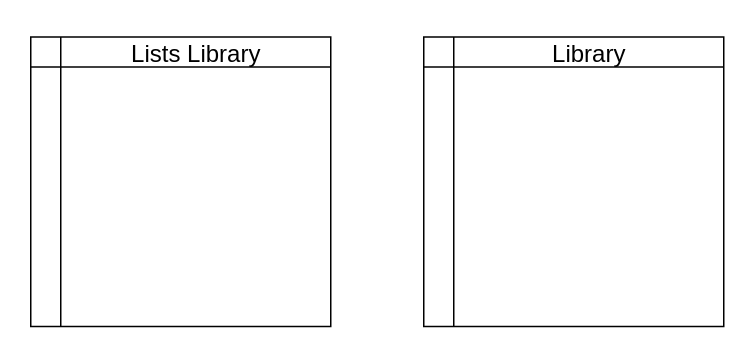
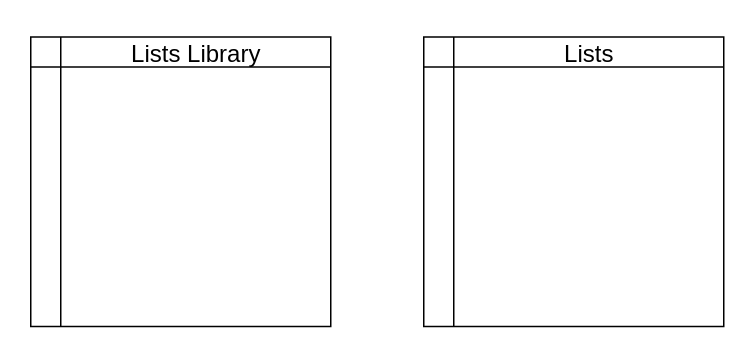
- <mxCell id="5" value="Library" style="text;strokeColor=none;fillColor=none;html=1;align=center;verticalAlign=middle;whiteSpace=wrap;rounded=0;fontSize=16;" vertex="1" parent="1"><mxGeometry x="303" y="20" width="179" height="30" as="geometry" /></mxCell>
+ <mxCell id="5" value="Lists" style="text;strokeColor=none;fillColor=none;html=1;align=center;verticalAlign=middle;whiteSpace=wrap;rounded=0;fontSize=16;" vertex="1" parent="1"><mxGeometry x="303" y="20" width="179" height="30" as="geometry" /></mxCell>
